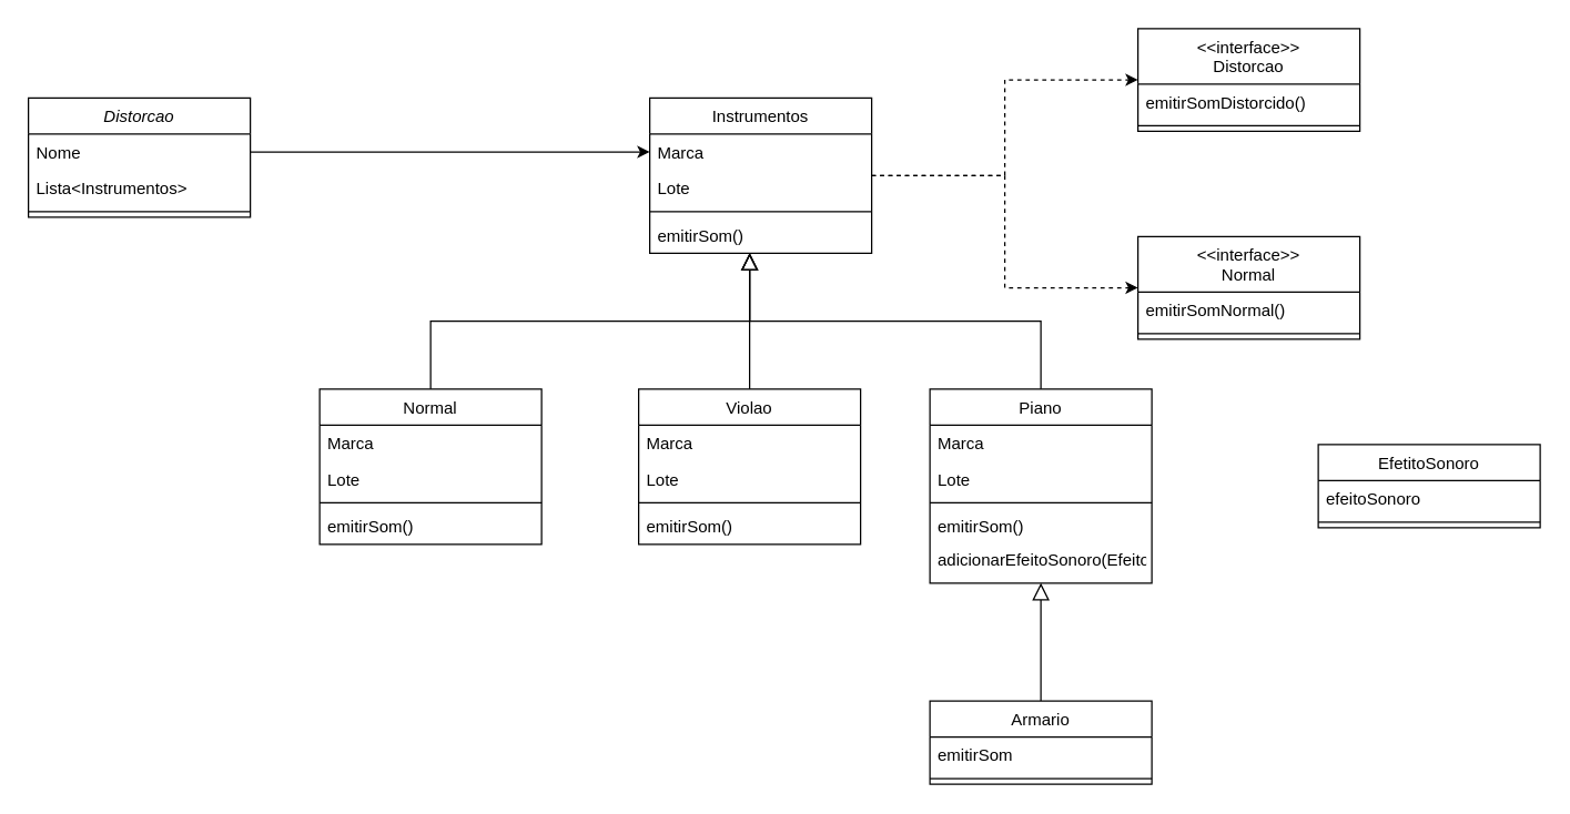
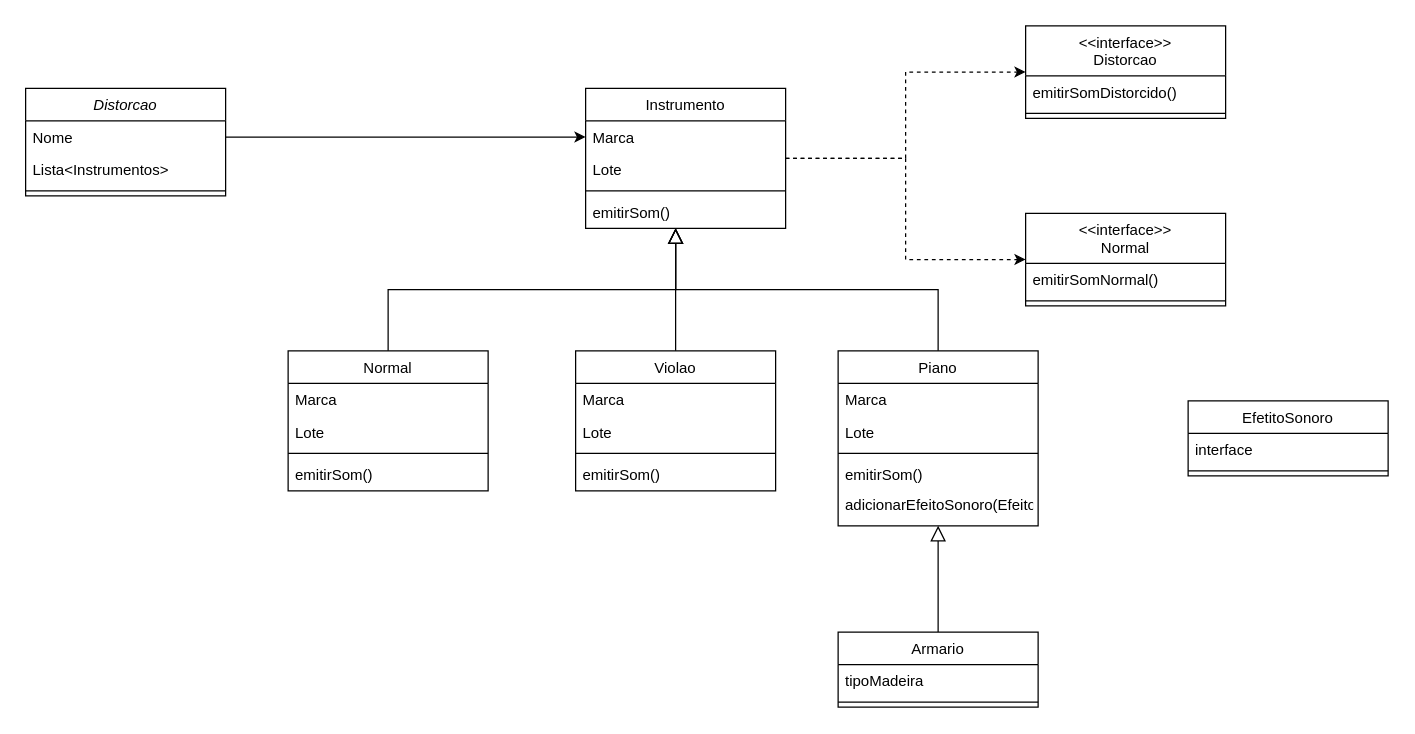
- <mxCell id="8" value="Instrumentos" style="swimlane;fontStyle=0;align=center;verticalAlign=top;childLayout=stackLayout;horizontal=1;startSize=26;horizontalStack=0;resizeParent=1;resizeLast=0;collapsible=1;marginBottom=0;rounded=0;shadow=0;strokeWidth=1;" parent="1" vertex="1"><mxGeometry x="468" y="70" width="160" height="112" as="geometry"><mxRectangle x="550" y="140" width="160" height="26" as="alternateBounds" /></mxGeometry></mxCell>
+ <mxCell id="8" value="Instrumento" style="swimlane;fontStyle=0;align=center;verticalAlign=top;childLayout=stackLayout;horizontal=1;startSize=26;horizontalStack=0;resizeParent=1;resizeLast=0;collapsible=1;marginBottom=0;rounded=0;shadow=0;strokeWidth=1;" parent="1" vertex="1"><mxGeometry x="468" y="70" width="160" height="112" as="geometry"><mxRectangle x="550" y="140" width="160" height="26" as="alternateBounds" /></mxGeometry></mxCell>
- <mxCell id="40" value="efeitoSonoro&#10;" style="text;align=left;verticalAlign=top;spacingLeft=4;spacingRight=4;overflow=hidden;rotatable=0;points=[[0,0.5],[1,0.5]];portConstraint=eastwest;" vertex="1" parent="39"><mxGeometry y="26" width="160" height="26" as="geometry" /></mxCell>
+ <mxCell id="40" value="interface&#10;" style="text;align=left;verticalAlign=top;spacingLeft=4;spacingRight=4;overflow=hidden;rotatable=0;points=[[0,0.5],[1,0.5]];portConstraint=eastwest;" vertex="1" parent="39"><mxGeometry y="26" width="160" height="26" as="geometry" /></mxCell>
- <mxCell id="43" value="emitirSom" style="text;align=left;verticalAlign=top;spacingLeft=4;spacingRight=4;overflow=hidden;rotatable=0;points=[[0,0.5],[1,0.5]];portConstraint=eastwest;" vertex="1" parent="42"><mxGeometry y="26" width="160" height="26" as="geometry" /></mxCell>
+ <mxCell id="43" value="tipoMadeira" style="text;align=left;verticalAlign=top;spacingLeft=4;spacingRight=4;overflow=hidden;rotatable=0;points=[[0,0.5],[1,0.5]];portConstraint=eastwest;" vertex="1" parent="42"><mxGeometry y="26" width="160" height="26" as="geometry" /></mxCell>
